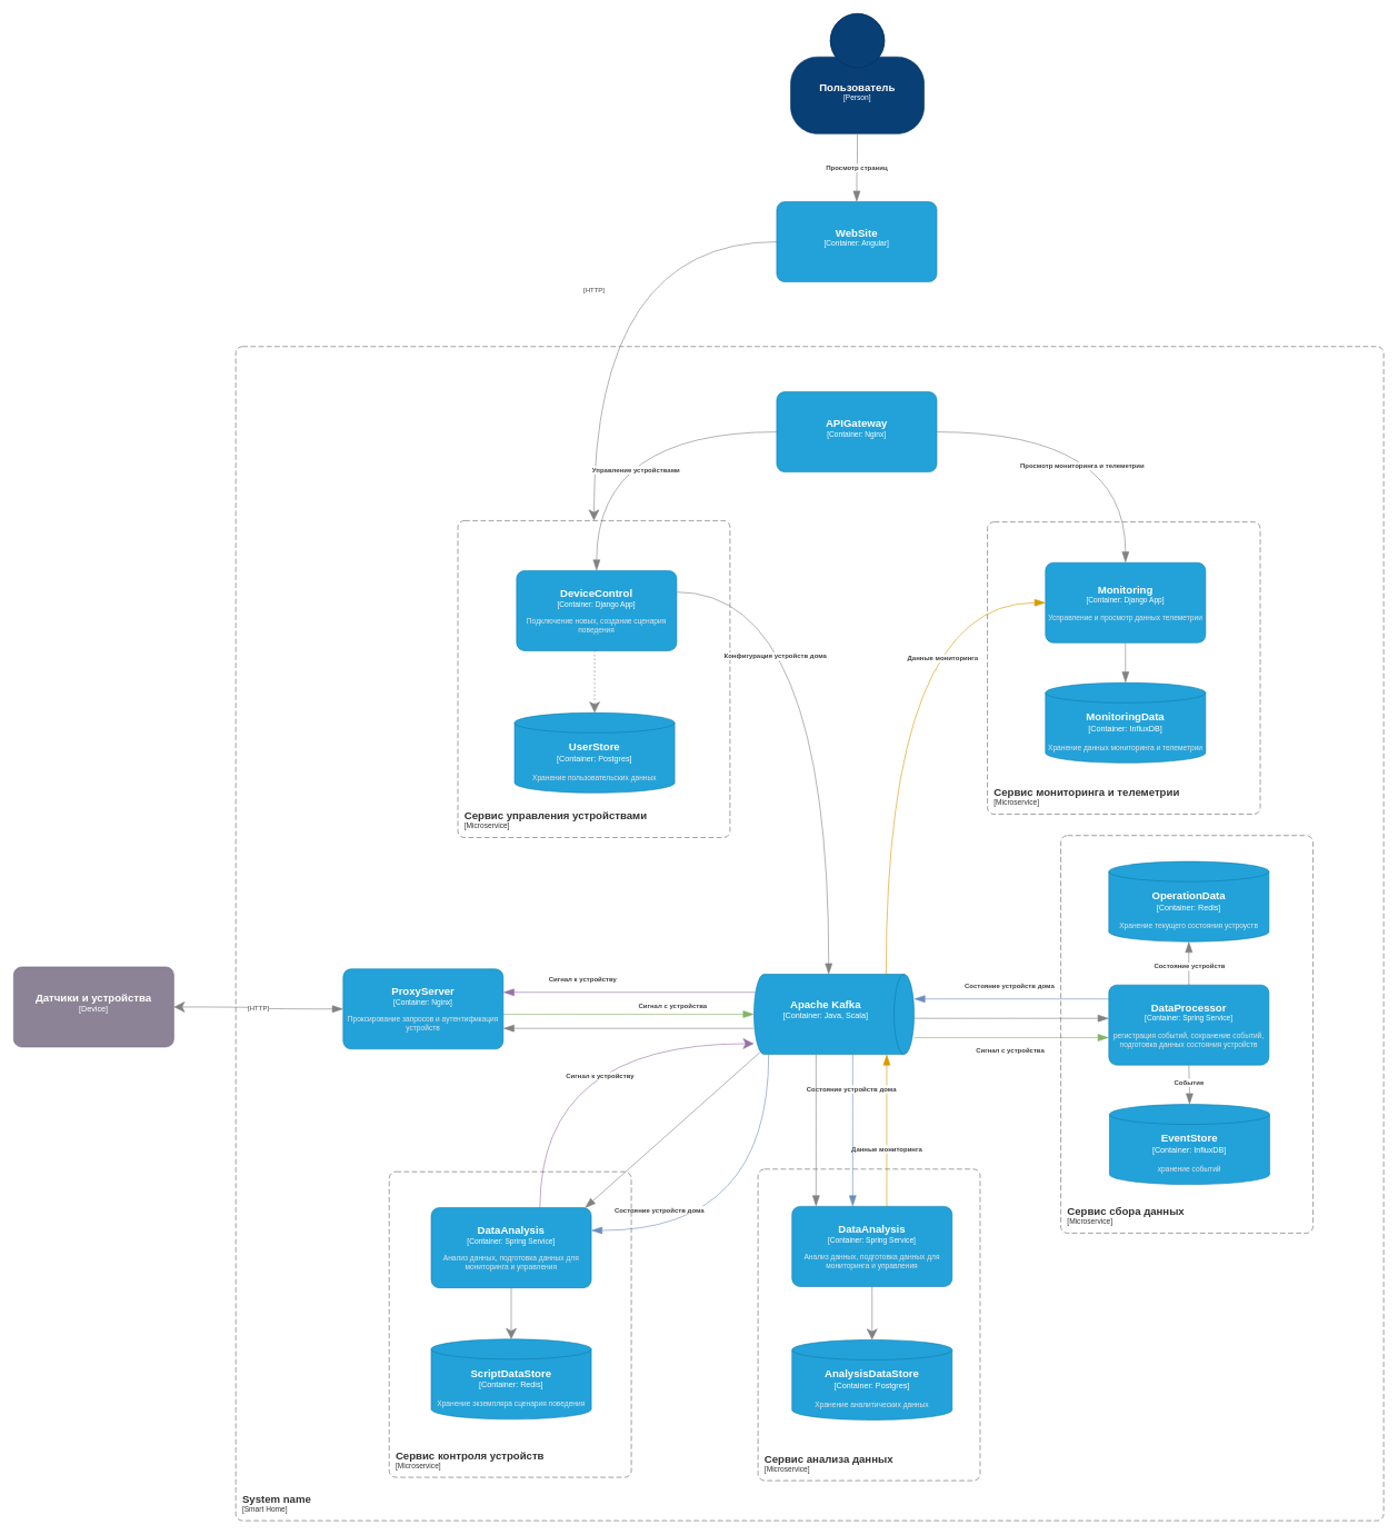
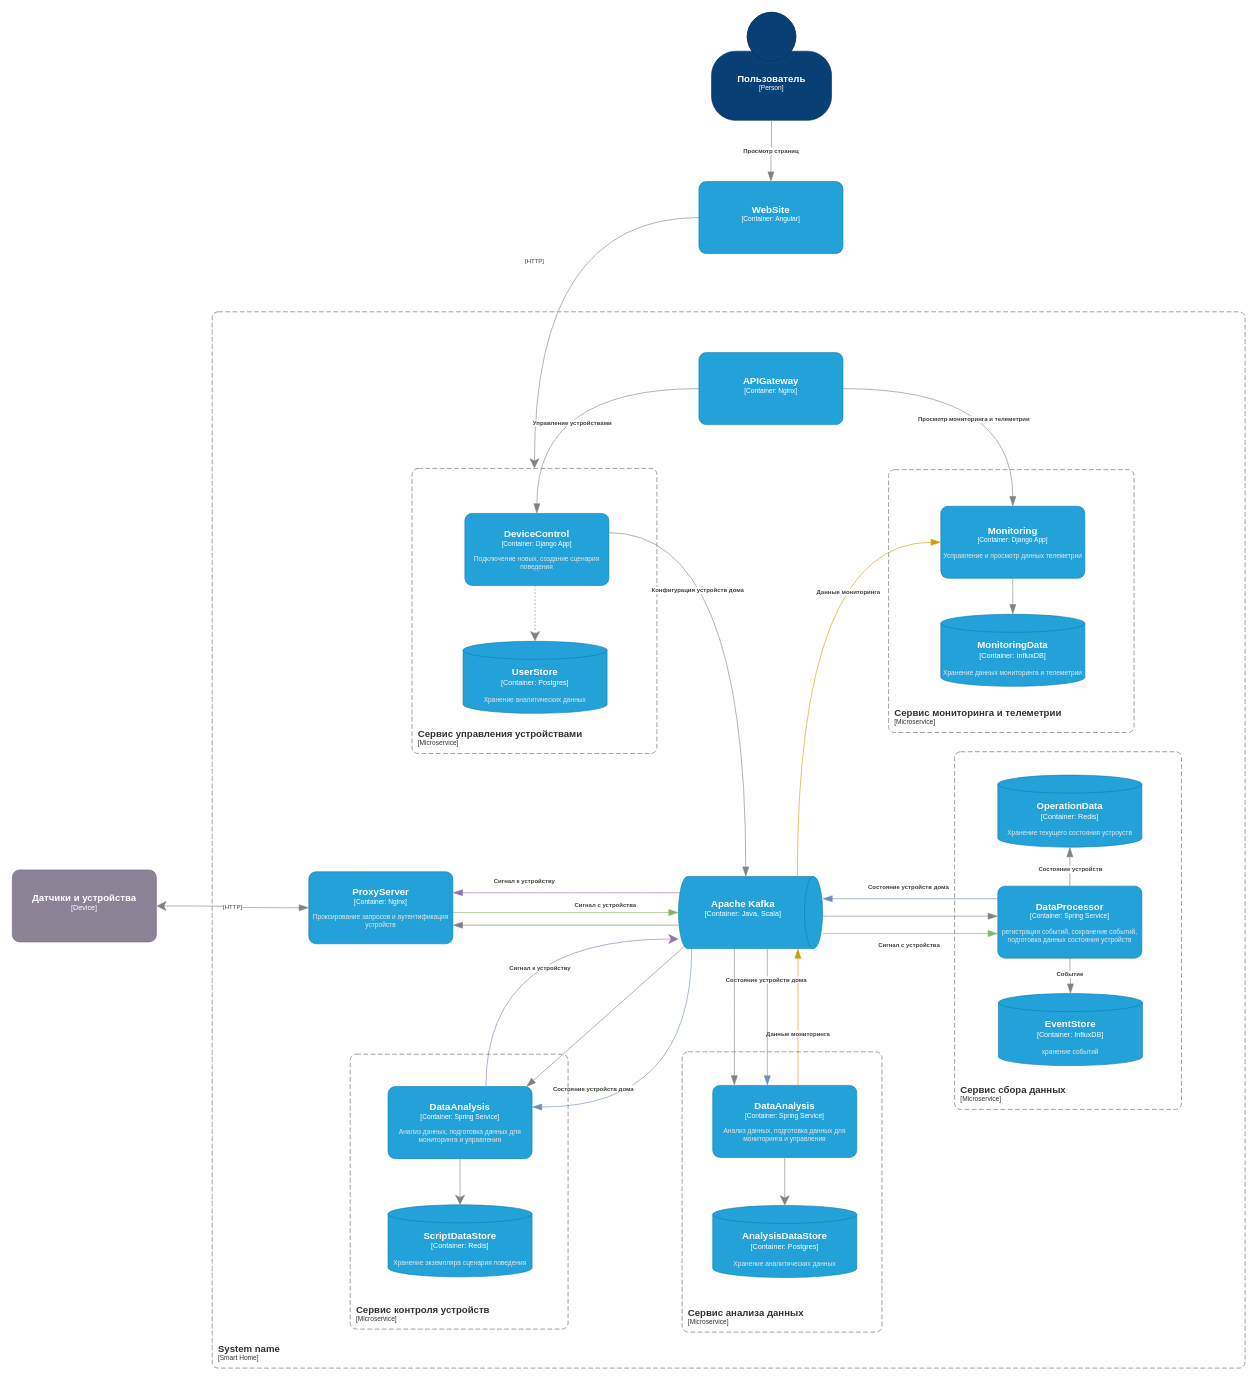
- <mxCell id="22" value="&lt;font style=&quot;font-size: 16px&quot;&gt;&lt;b&gt;UserStore&lt;/b&gt;&lt;/font&gt;&lt;div&gt;[Container:&amp;nbsp;Postgres]&lt;/div&gt;&lt;br&gt;&lt;div&gt;&lt;font style=&quot;font-size: 11px&quot;&gt;&lt;font color=&quot;#E6E6E6&quot;&gt;Хранение пользовательских данных&lt;/font&gt;&lt;/div&gt;" style="shape=cylinder3;size=15;whiteSpace=wrap;html=1;boundedLbl=1;rounded=0;labelBackgroundColor=none;fillColor=#23A2D9;fontSize=12;fontColor=#ffffff;align=center;strokeColor=#0E7DAD;metaEdit=1;points=[[0.5,0,0],[1,0.25,0],[1,0.5,0],[1,0.75,0],[0.5,1,0],[0,0.75,0],[0,0.5,0],[0,0.25,0]];resizable=0;" vertex="1" parent="18"><mxGeometry x="85" y="288" width="240" height="120" as="geometry" /></mxCell>
+ <mxCell id="22" value="&lt;font style=&quot;font-size: 16px&quot;&gt;&lt;b&gt;UserStore&lt;/b&gt;&lt;/font&gt;&lt;div&gt;[Container:&amp;nbsp;Postgres]&lt;/div&gt;&lt;br&gt;&lt;div&gt;&lt;font style=&quot;font-size: 11px&quot;&gt;&lt;font color=&quot;#E6E6E6&quot;&gt;Хранение аналитических данных&lt;/font&gt;&lt;/div&gt;" style="shape=cylinder3;size=15;whiteSpace=wrap;html=1;boundedLbl=1;rounded=0;labelBackgroundColor=none;fillColor=#23A2D9;fontSize=12;fontColor=#ffffff;align=center;strokeColor=#0E7DAD;metaEdit=1;points=[[0.5,0,0],[1,0.25,0],[1,0.5,0],[1,0.75,0],[0.5,1,0],[0,0.75,0],[0,0.5,0],[0,0.25,0]];resizable=0;" vertex="1" parent="18"><mxGeometry x="85" y="288" width="240" height="120" as="geometry" /></mxCell>
